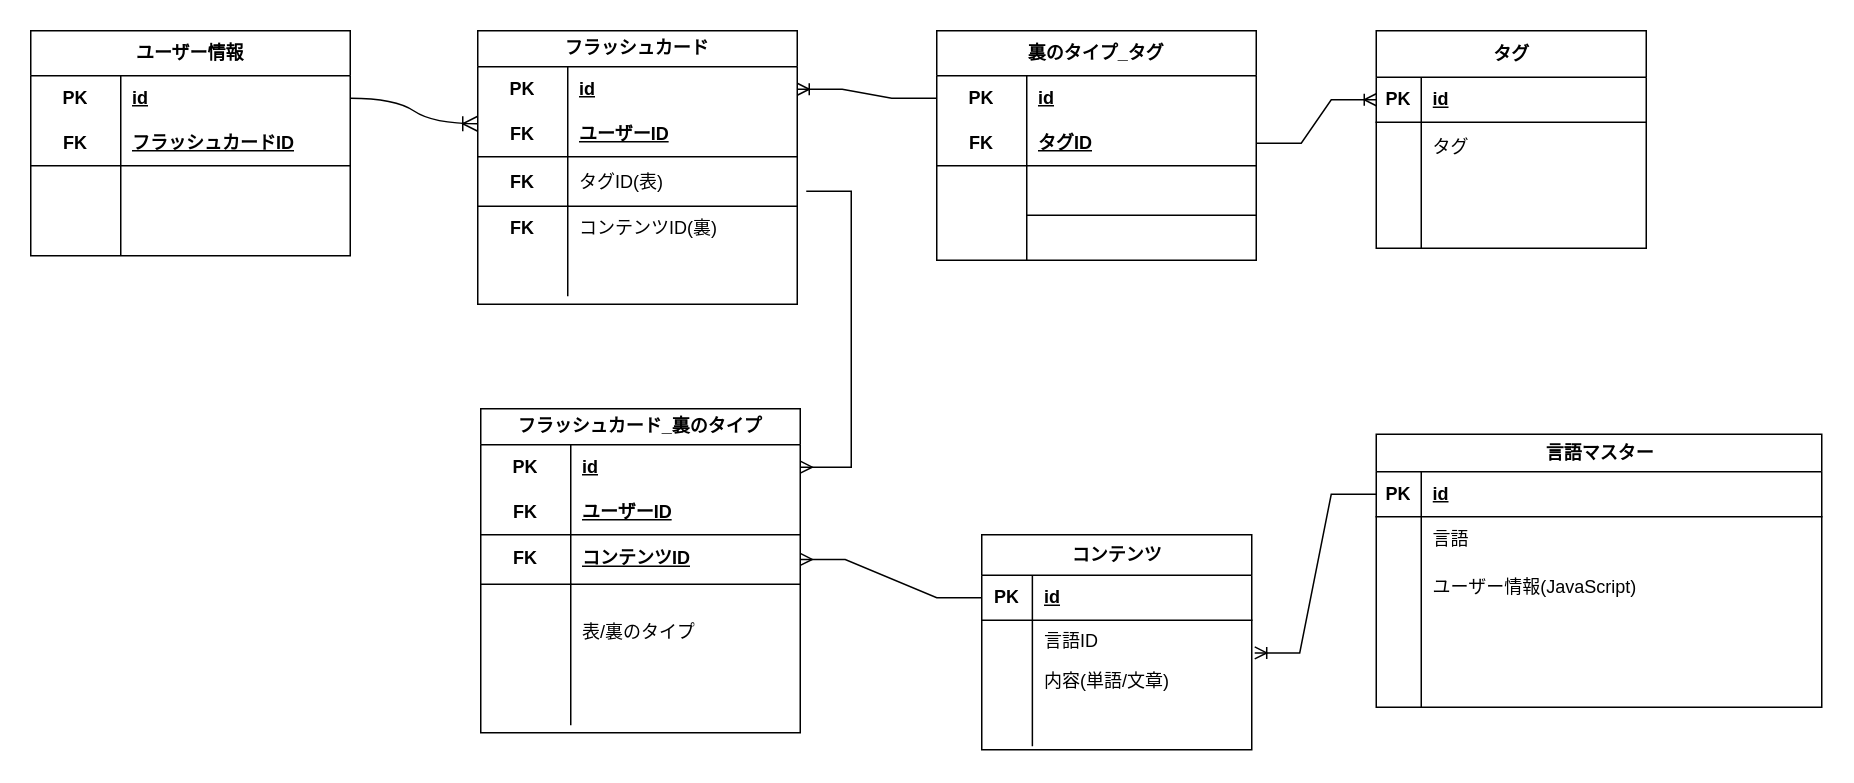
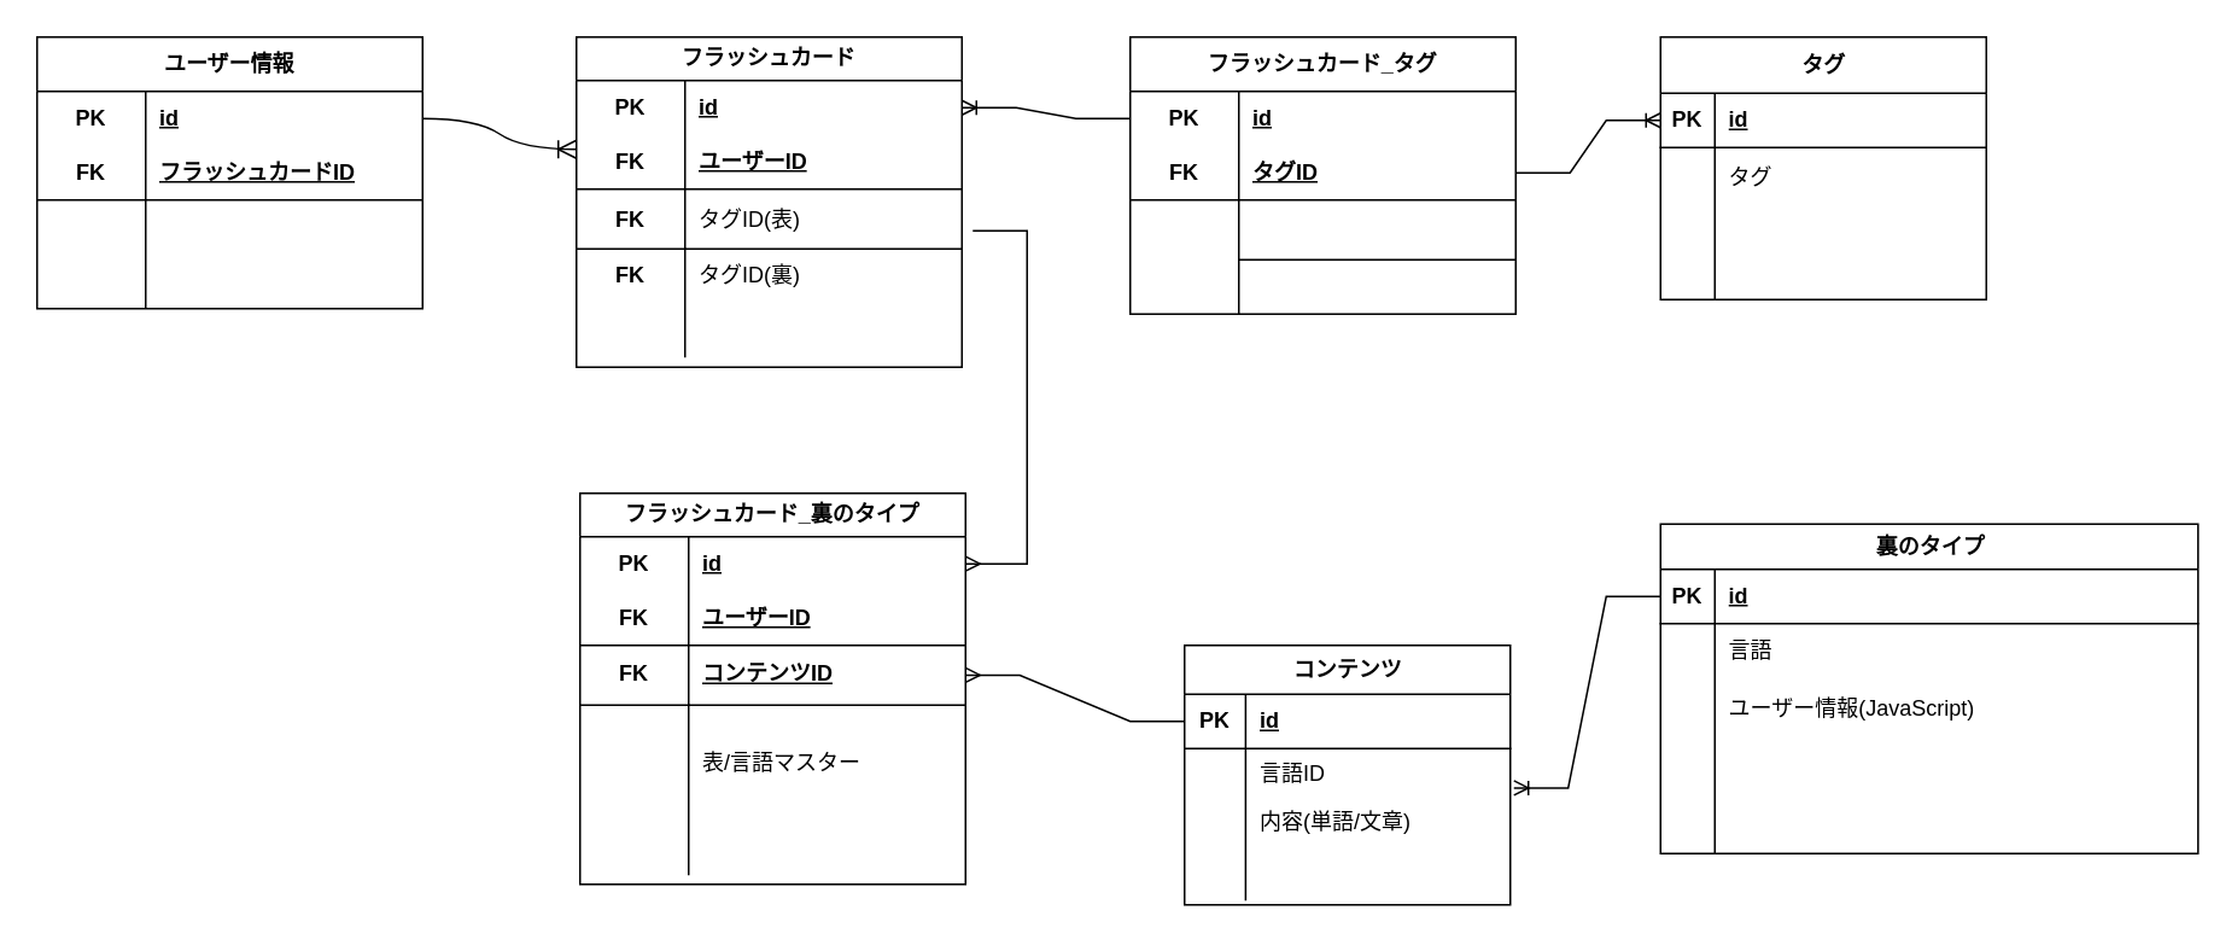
- <mxCell id="45" value="裏のタイプ_タグ" style="shape=table;startSize=30;container=1;collapsible=1;childLayout=tableLayout;fixedRows=1;rowLines=0;fontStyle=1;align=center;resizeLast=1;html=1;whiteSpace=wrap;" parent="1" vertex="1"><mxGeometry x="624" y="20" width="213" height="153" as="geometry" /></mxCell>
+ <mxCell id="45" value="フラッシュカード_タグ" style="shape=table;startSize=30;container=1;collapsible=1;childLayout=tableLayout;fixedRows=1;rowLines=0;fontStyle=1;align=center;resizeLast=1;html=1;whiteSpace=wrap;" parent="1" vertex="1"><mxGeometry x="624" y="20" width="213" height="153" as="geometry" /></mxCell>
- <mxCell id="28" value="コンテンツID(裏)" style="shape=partialRectangle;connectable=0;fillColor=none;top=0;left=0;bottom=0;right=0;align=left;spacingLeft=6;overflow=hidden;html=1;whiteSpace=wrap;strokeColor=default;" parent="26" vertex="1"><mxGeometry x="60" width="153" height="30" as="geometry"><mxRectangle width="153" height="30" as="alternateBounds" /></mxGeometry></mxCell>
+ <mxCell id="28" value="タグID(裏)" style="shape=partialRectangle;connectable=0;fillColor=none;top=0;left=0;bottom=0;right=0;align=left;spacingLeft=6;overflow=hidden;html=1;whiteSpace=wrap;strokeColor=default;" parent="26" vertex="1"><mxGeometry x="60" width="153" height="30" as="geometry"><mxRectangle width="153" height="30" as="alternateBounds" /></mxGeometry></mxCell>
- <mxCell id="60" value="言語マスター" style="shape=table;startSize=25;container=1;collapsible=1;childLayout=tableLayout;fixedRows=1;rowLines=0;fontStyle=1;align=center;resizeLast=1;html=1;" parent="1" vertex="1"><mxGeometry x="917" y="289" width="297" height="182" as="geometry" /></mxCell>
+ <mxCell id="60" value="裏のタイプ" style="shape=table;startSize=25;container=1;collapsible=1;childLayout=tableLayout;fixedRows=1;rowLines=0;fontStyle=1;align=center;resizeLast=1;html=1;" parent="1" vertex="1"><mxGeometry x="917" y="289" width="297" height="182" as="geometry" /></mxCell>
- <mxCell id="103" value="表/裏のタイプ" style="shape=partialRectangle;connectable=0;fillColor=none;top=0;left=0;bottom=0;right=0;align=left;spacingLeft=6;overflow=hidden;html=1;whiteSpace=wrap;strokeColor=default;" vertex="1" parent="101"><mxGeometry x="60" width="153" height="64" as="geometry"><mxRectangle width="153" height="64" as="alternateBounds" /></mxGeometry></mxCell>
+ <mxCell id="103" value="表/言語マスター" style="shape=partialRectangle;connectable=0;fillColor=none;top=0;left=0;bottom=0;right=0;align=left;spacingLeft=6;overflow=hidden;html=1;whiteSpace=wrap;strokeColor=default;" vertex="1" parent="101"><mxGeometry x="60" width="153" height="64" as="geometry"><mxRectangle width="153" height="64" as="alternateBounds" /></mxGeometry></mxCell>
